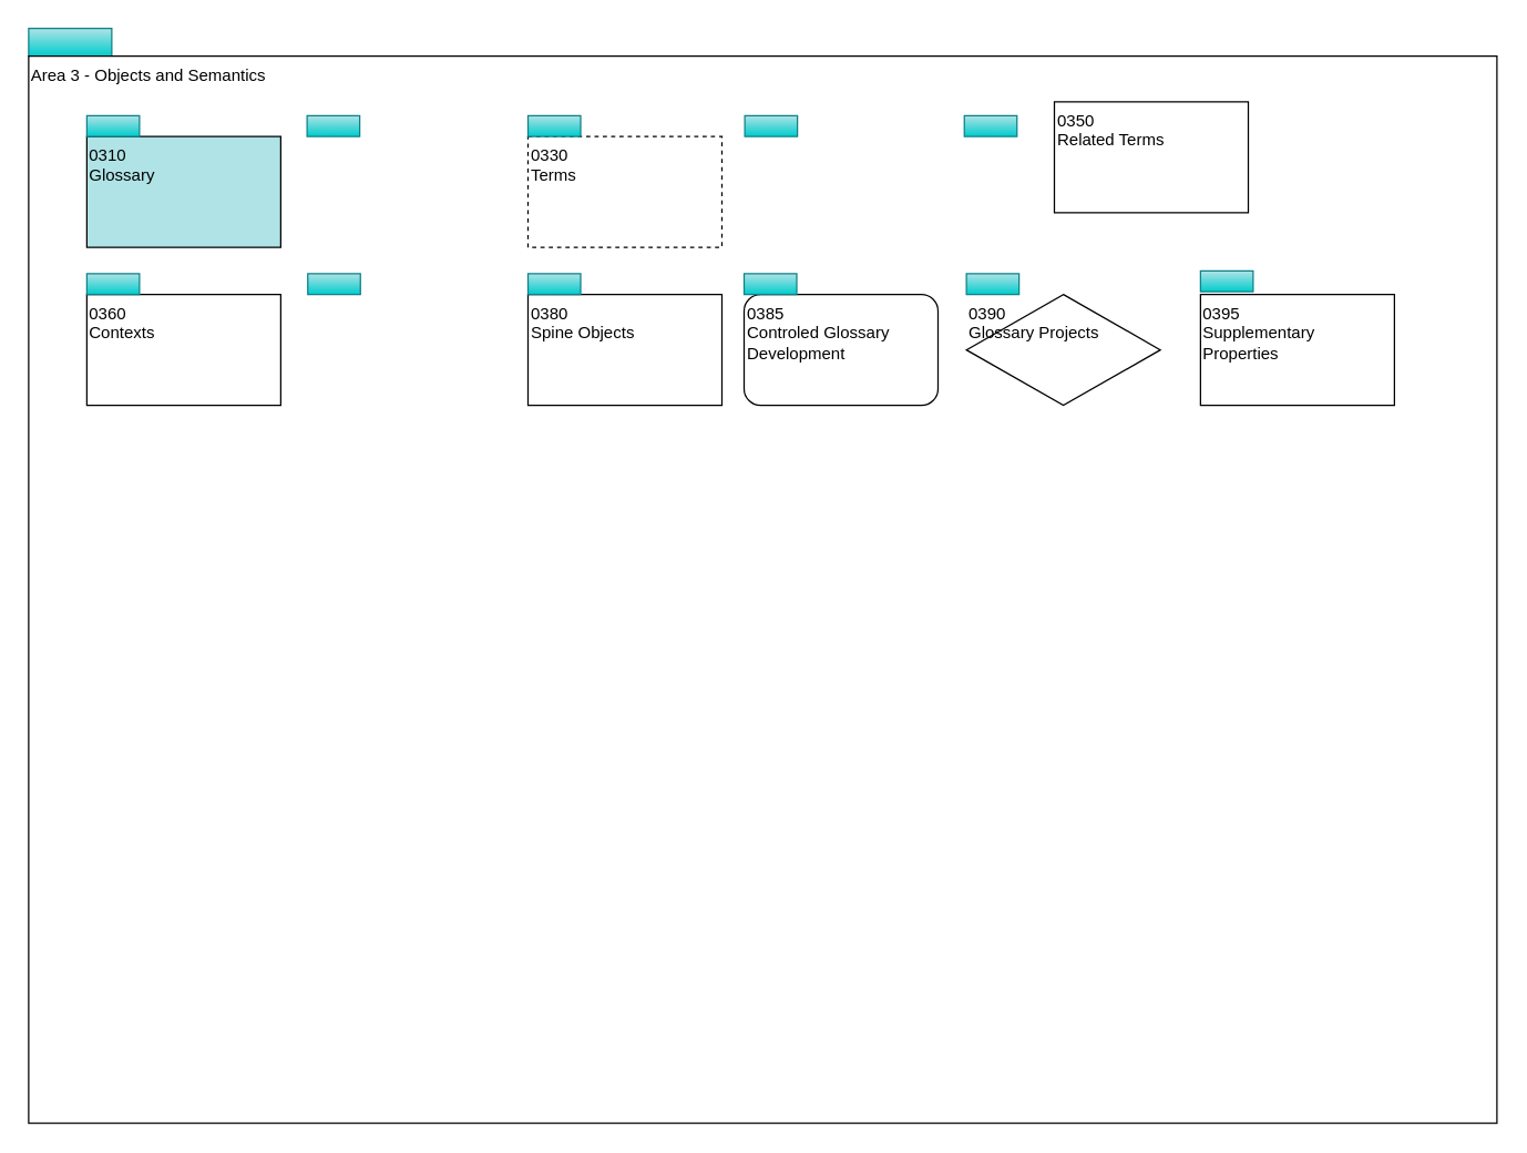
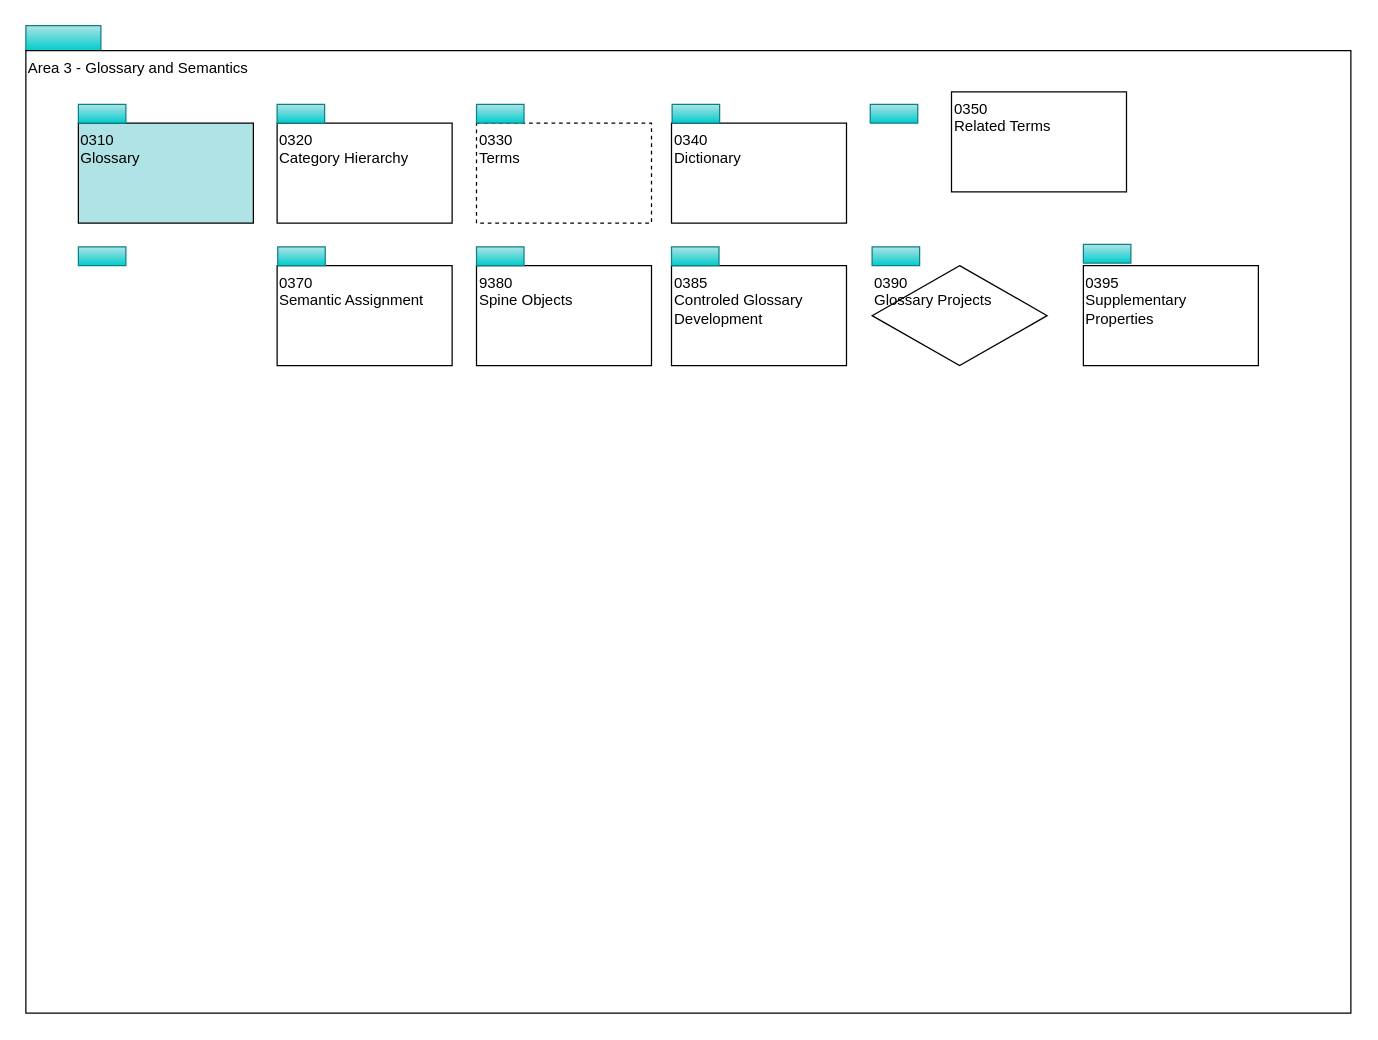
- <mxCell id="3" value="Area 3 - Objects and Semantics" style="rounded=0;whiteSpace=wrap;html=1;align=left;verticalAlign=top;" parent="1" vertex="1"><mxGeometry x="20" y="40" width="1060" height="770" as="geometry" /></mxCell>
+ <mxCell id="3" value="Area 3 - Glossary and Semantics" style="rounded=0;whiteSpace=wrap;html=1;align=left;verticalAlign=top;" parent="1" vertex="1"><mxGeometry x="20" y="40" width="1060" height="770" as="geometry" /></mxCell>
+ <mxCell id="5" value="0320&lt;br&gt;Category Hierarchy" style="rounded=0;whiteSpace=wrap;html=1;align=left;verticalAlign=top;" parent="1" vertex="1"><mxGeometry x="221" y="98" width="140" height="80" as="geometry" /></mxCell>
+ <mxCell id="11" value="0340&lt;br&gt;Dictionary" style="rounded=0;whiteSpace=wrap;html=1;align=left;verticalAlign=top;" parent="1" vertex="1"><mxGeometry x="536.5" y="98" width="140" height="80" as="geometry" /></mxCell>
- <mxCell id="10" value="0380&lt;br&gt;Spine Objects" style="rounded=0;whiteSpace=wrap;html=1;align=left;verticalAlign=top;" parent="1" vertex="1"><mxGeometry x="380.5" y="212" width="140" height="80" as="geometry" /></mxCell>
+ <mxCell id="10" value="9380&lt;br&gt;Spine Objects" style="rounded=0;whiteSpace=wrap;html=1;align=left;verticalAlign=top;" parent="1" vertex="1"><mxGeometry x="380.5" y="212" width="140" height="80" as="geometry" /></mxCell>
- <mxCell id="7" value="0360&lt;br&gt;Contexts" style="rounded=0;whiteSpace=wrap;html=1;align=left;verticalAlign=top;" parent="1" vertex="1"><mxGeometry x="62" y="212" width="140" height="80" as="geometry" /></mxCell>
+ <mxCell id="8" value="0370&lt;br&gt;Semantic Assignment" style="rounded=0;whiteSpace=wrap;html=1;align=left;verticalAlign=top;" parent="1" vertex="1"><mxGeometry x="221" y="212" width="140" height="80" as="geometry" /></mxCell>
- <mxCell id="9" value="0385&lt;br&gt;Controled Glossary Development" style="whiteSpace=wrap;html=1;align=left;verticalAlign=top;rounded=1;" parent="1" vertex="1"><mxGeometry x="536.5" y="212" width="140" height="80" as="geometry" /></mxCell>
+ <mxCell id="9" value="0385&lt;br&gt;Controled Glossary Development" style="rounded=0;whiteSpace=wrap;html=1;align=left;verticalAlign=top;" parent="1" vertex="1"><mxGeometry x="536.5" y="212" width="140" height="80" as="geometry" /></mxCell>
